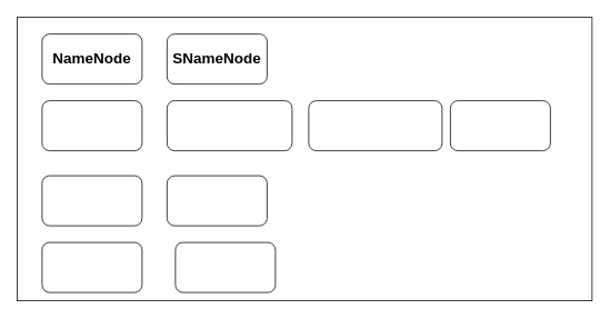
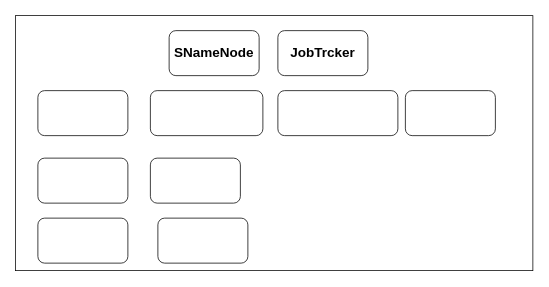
- <mxCell id="3" value="&lt;font style=&quot;font-size: 18px&quot;&gt;&lt;b&gt;NameNode&lt;/b&gt;&lt;/font&gt;" style="rounded=1;whiteSpace=wrap;html=1;" vertex="1" parent="1"><mxGeometry x="50" y="40" width="120" height="60" as="geometry" /></mxCell>
- <mxCell id="4" value="&lt;font style=&quot;font-size: 18px&quot;&gt;&lt;b&gt;SNameNode&lt;/b&gt;&lt;/font&gt;" style="rounded=1;whiteSpace=wrap;html=1;" vertex="1" parent="1"><mxGeometry x="200" y="40" width="120" height="60" as="geometry" /></mxCell>
+ <mxCell id="4" value="&lt;font style=&quot;font-size: 18px&quot;&gt;&lt;b&gt;SNameNode&lt;/b&gt;&lt;/font&gt;" style="rounded=1;whiteSpace=wrap;html=1;" vertex="1" parent="1"><mxGeometry x="225" y="40" width="120" height="60" as="geometry" /></mxCell>
+ <mxCell id="9" value="&lt;b&gt;&lt;font style=&quot;font-size: 18px&quot;&gt;JobTrcker&lt;/font&gt;&lt;/b&gt;" style="rounded=1;whiteSpace=wrap;html=1;" vertex="1" parent="1"><mxGeometry x="370" y="40" width="120" height="60" as="geometry" /></mxCell>
